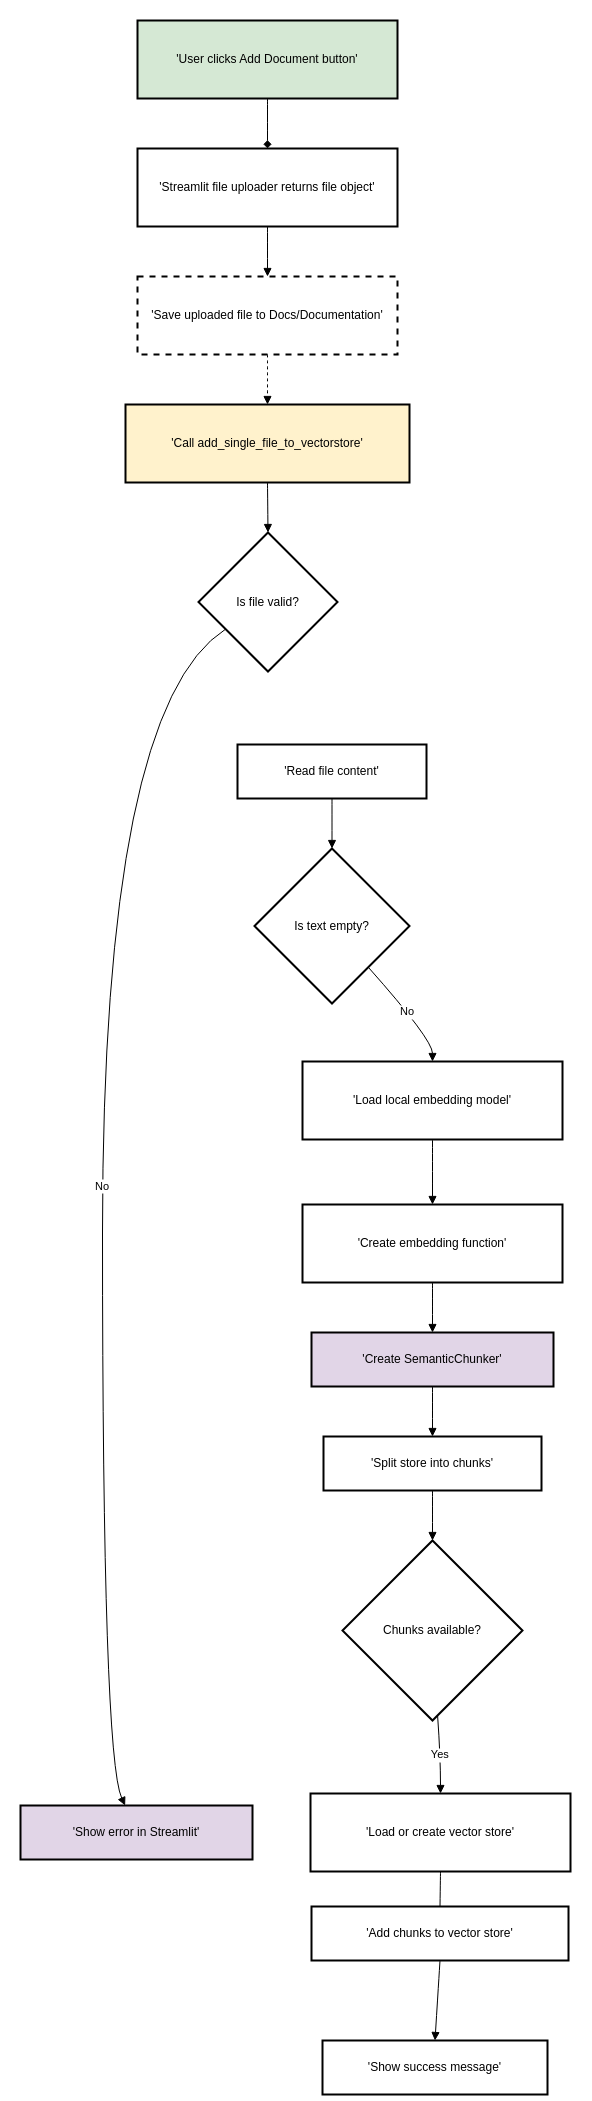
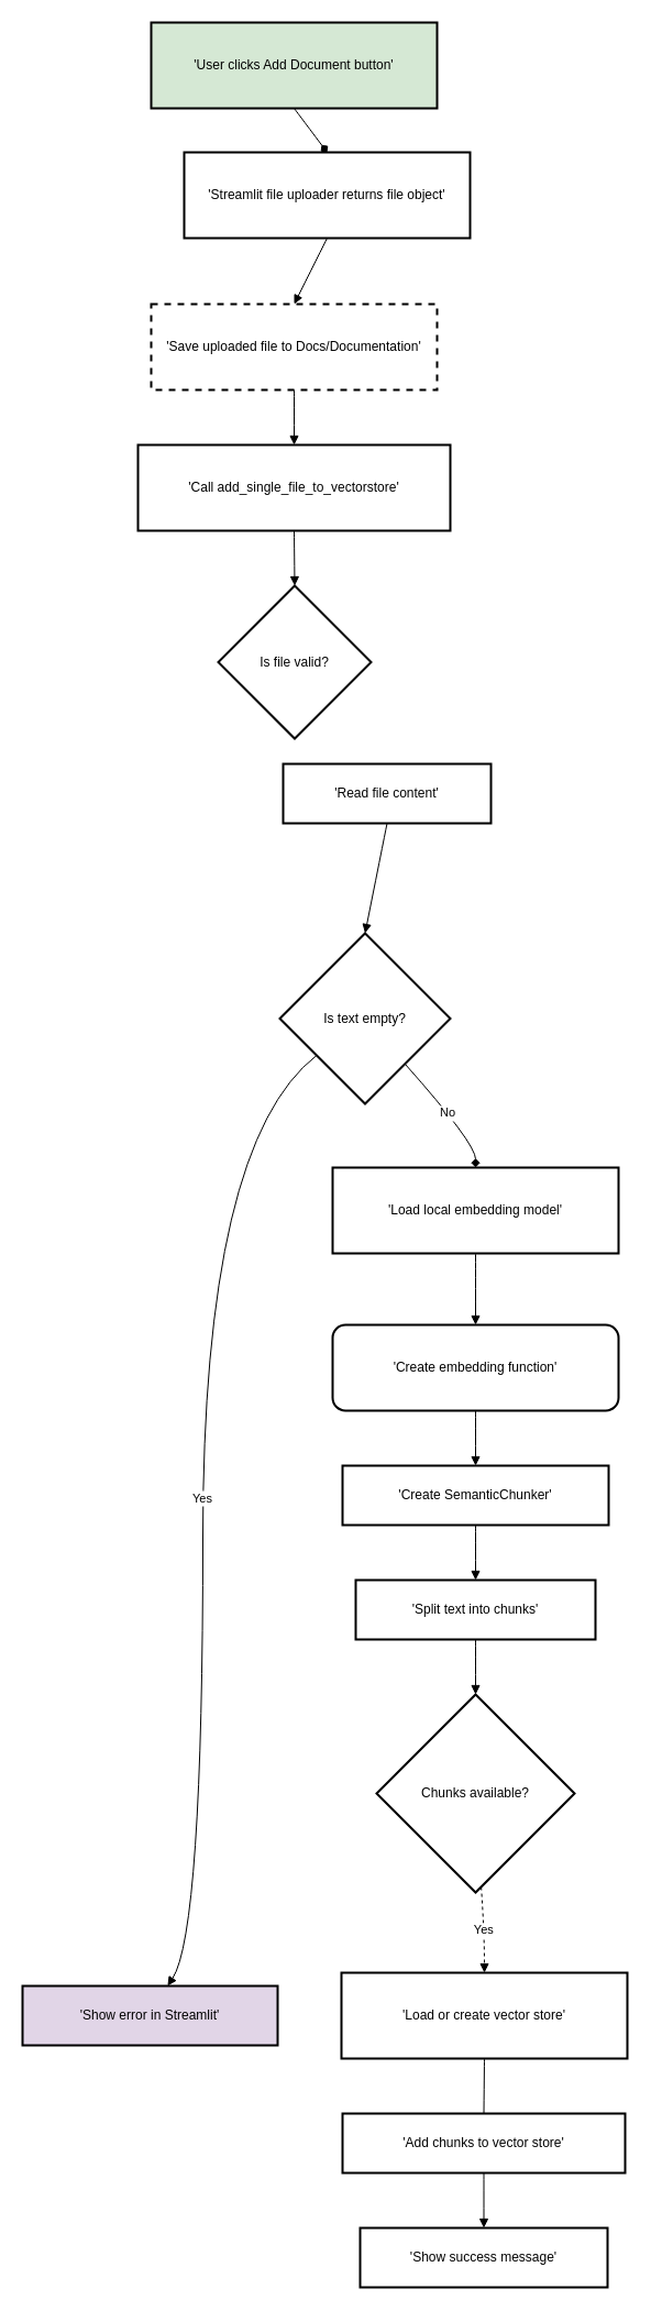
- <mxCell id="3" value="'Streamlit file uploader returns file object'" style="whiteSpace=wrap;strokeWidth=2;" vertex="1" parent="1"><mxGeometry x="137" y="148" width="260" height="78" as="geometry" /></mxCell>
+ <mxCell id="3" value="'Streamlit file uploader returns file object'" style="whiteSpace=wrap;strokeWidth=2;" vertex="1" parent="1"><mxGeometry x="167" y="138" width="260" height="78" as="geometry" /></mxCell>
- <mxCell id="20" value="" style="curved=1;startArrow=none;endArrow=block;exitX=0.5;exitY=1;entryX=0.5;entryY=0;rounded=0;dashed=1;" edge="1" parent="1" source="4" target="5"><mxGeometry relative="1" as="geometry"><Array as="points" /></mxGeometry></mxCell>
+ <mxCell id="20" value="" style="curved=1;startArrow=none;endArrow=block;exitX=0.5;exitY=1;entryX=0.5;entryY=0;rounded=0;" edge="1" parent="1" source="4" target="5"><mxGeometry relative="1" as="geometry"><Array as="points" /></mxGeometry></mxCell>
- <mxCell id="5" value="'Call add_single_file_to_vectorstore'" style="whiteSpace=wrap;strokeWidth=2;fillColor=#fff2cc;" vertex="1" parent="1"><mxGeometry x="125" y="404" width="284" height="78" as="geometry" /></mxCell>
+ <mxCell id="5" value="'Call add_single_file_to_vectorstore'" style="whiteSpace=wrap;strokeWidth=2;" vertex="1" parent="1"><mxGeometry x="125" y="404" width="284" height="78" as="geometry" /></mxCell>
- <mxCell id="8" value="'Read file content'" style="whiteSpace=wrap;strokeWidth=2;" vertex="1" parent="1"><mxGeometry x="237" y="744" width="189" height="54" as="geometry" /></mxCell>
+ <mxCell id="8" value="'Read file content'" style="whiteSpace=wrap;strokeWidth=2;" vertex="1" parent="1"><mxGeometry x="257" y="694" width="189" height="54" as="geometry" /></mxCell>
- <mxCell id="25" value="No" style="curved=1;startArrow=none;endArrow=block;exitX=0.94;exitY=1;entryX=0.5;entryY=0;rounded=0;" edge="1" parent="1" source="9" target="10"><mxGeometry relative="1" as="geometry"><Array as="points"><mxPoint x="432" y="1039" /></Array></mxGeometry></mxCell>
+ <mxCell id="25" value="No" style="curved=1;startArrow=none;endArrow=diamond;exitX=0.94;exitY=1;entryX=0.5;entryY=0;rounded=0;" edge="1" parent="1" source="9" target="10"><mxGeometry relative="1" as="geometry"><Array as="points"><mxPoint x="432" y="1039" /></Array></mxGeometry></mxCell>
- <mxCell id="22" value="No" style="curved=1;startArrow=none;endArrow=block;exitX=0;exitY=0.82;entryX=0.45;entryY=-0.01;rounded=0;" edge="1" parent="1" source="6" target="7"><mxGeometry relative="1" as="geometry"><Array as="points"><mxPoint x="102" y="707" /><mxPoint x="102" y="1756" /></Array></mxGeometry></mxCell>
- <mxCell id="11" value="'Create embedding function'" style="whiteSpace=wrap;strokeWidth=2;" vertex="1" parent="1"><mxGeometry x="302" y="1204" width="260" height="78" as="geometry" /></mxCell>
+ <mxCell id="11" value="'Create embedding function'" style="whiteSpace=wrap;strokeWidth=2;rounded=1;" vertex="1" parent="1"><mxGeometry x="302" y="1204" width="260" height="78" as="geometry" /></mxCell>
- <mxCell id="12" value="'Create SemanticChunker'" style="whiteSpace=wrap;strokeWidth=2;fillColor=#e1d5e7;" vertex="1" parent="1"><mxGeometry x="311" y="1332" width="242" height="54" as="geometry" /></mxCell>
+ <mxCell id="12" value="'Create SemanticChunker'" style="whiteSpace=wrap;strokeWidth=2;" vertex="1" parent="1"><mxGeometry x="311" y="1332" width="242" height="54" as="geometry" /></mxCell>
+ <mxCell id="24" value="Yes" style="curved=1;startArrow=none;endArrow=block;exitX=0;exitY=0.88;entryX=0.57;entryY=-0.01;rounded=0;" edge="1" parent="1" source="9" target="7"><mxGeometry relative="1" as="geometry"><Array as="points"><mxPoint x="184" y="1039" /><mxPoint x="184" y="1756" /></Array></mxGeometry></mxCell>
- <mxCell id="13" value="'Split store into chunks'" style="whiteSpace=wrap;strokeWidth=2;" vertex="1" parent="1"><mxGeometry x="323" y="1436" width="218" height="54" as="geometry" /></mxCell>
+ <mxCell id="13" value="'Split text into chunks'" style="whiteSpace=wrap;strokeWidth=2;" vertex="1" parent="1"><mxGeometry x="323" y="1436" width="218" height="54" as="geometry" /></mxCell>
- <mxCell id="30" value="Yes" style="curved=1;startArrow=none;endArrow=block;exitX=0.53;exitY=1;entryX=0.5;entryY=-0.01;rounded=0;" edge="1" parent="1" source="14" target="15"><mxGeometry relative="1" as="geometry"><Array as="points"><mxPoint x="440" y="1756" /></Array></mxGeometry></mxCell>
+ <mxCell id="30" value="Yes" style="curved=1;startArrow=none;endArrow=block;exitX=0.53;exitY=1;entryX=0.5;entryY=-0.01;rounded=0;dashed=1;" edge="1" parent="1" source="14" target="15"><mxGeometry relative="1" as="geometry"><Array as="points"><mxPoint x="440" y="1756" /></Array></mxGeometry></mxCell>
- <mxCell id="16" value="'Add chunks to vector store'" style="whiteSpace=wrap;strokeWidth=2;" vertex="1" parent="1"><mxGeometry x="311" y="1906" width="257" height="54" as="geometry" /></mxCell>
+ <mxCell id="16" value="'Add chunks to vector store'" style="whiteSpace=wrap;strokeWidth=2;" vertex="1" parent="1"><mxGeometry x="311" y="1921" width="257" height="54" as="geometry" /></mxCell>
- <mxCell id="17" value="'Show success message'" style="whiteSpace=wrap;strokeWidth=2;" vertex="1" parent="1"><mxGeometry x="322" y="2040" width="225" height="54" as="geometry" /></mxCell>
+ <mxCell id="17" value="'Show success message'" style="whiteSpace=wrap;strokeWidth=2;" vertex="1" parent="1"><mxGeometry x="327" y="2025" width="225" height="54" as="geometry" /></mxCell>
